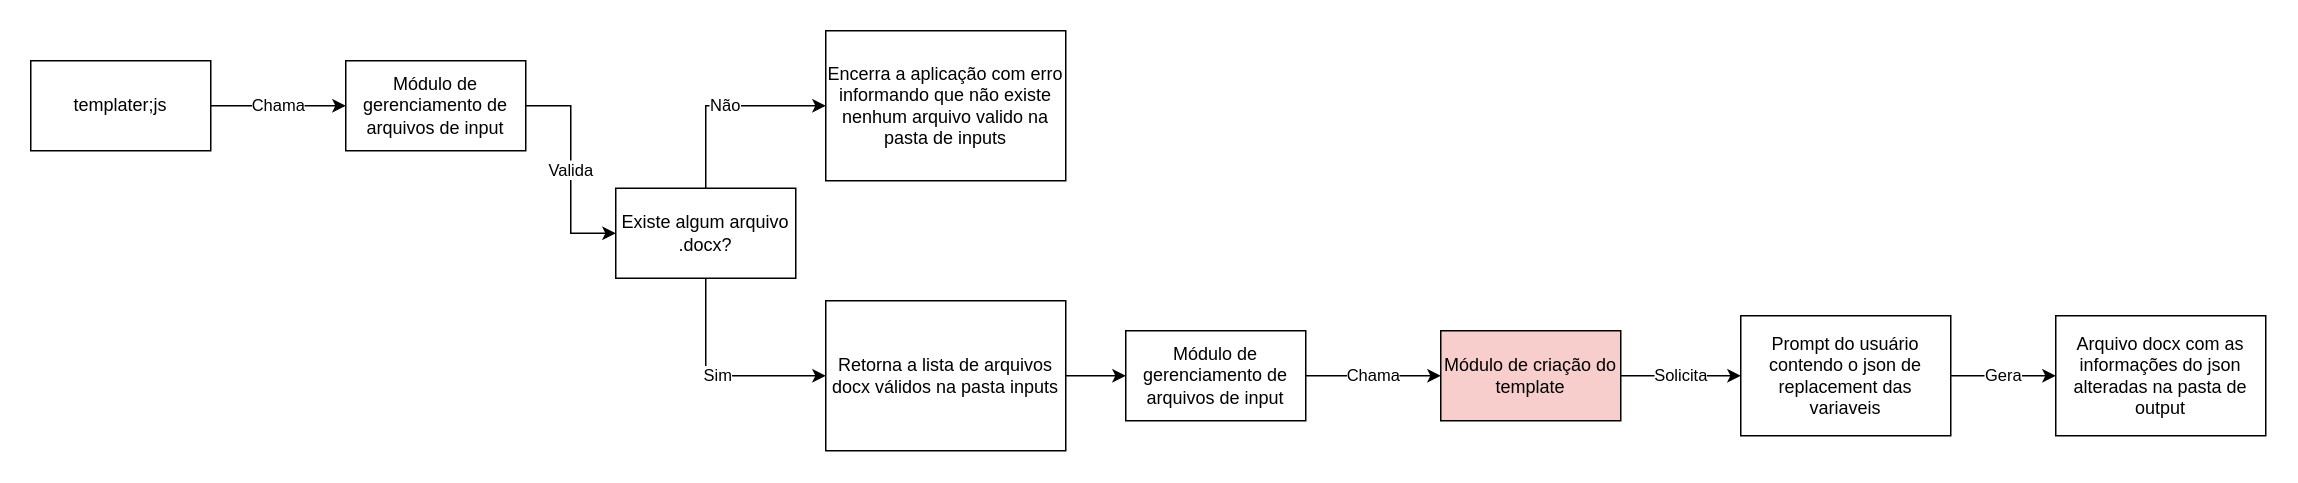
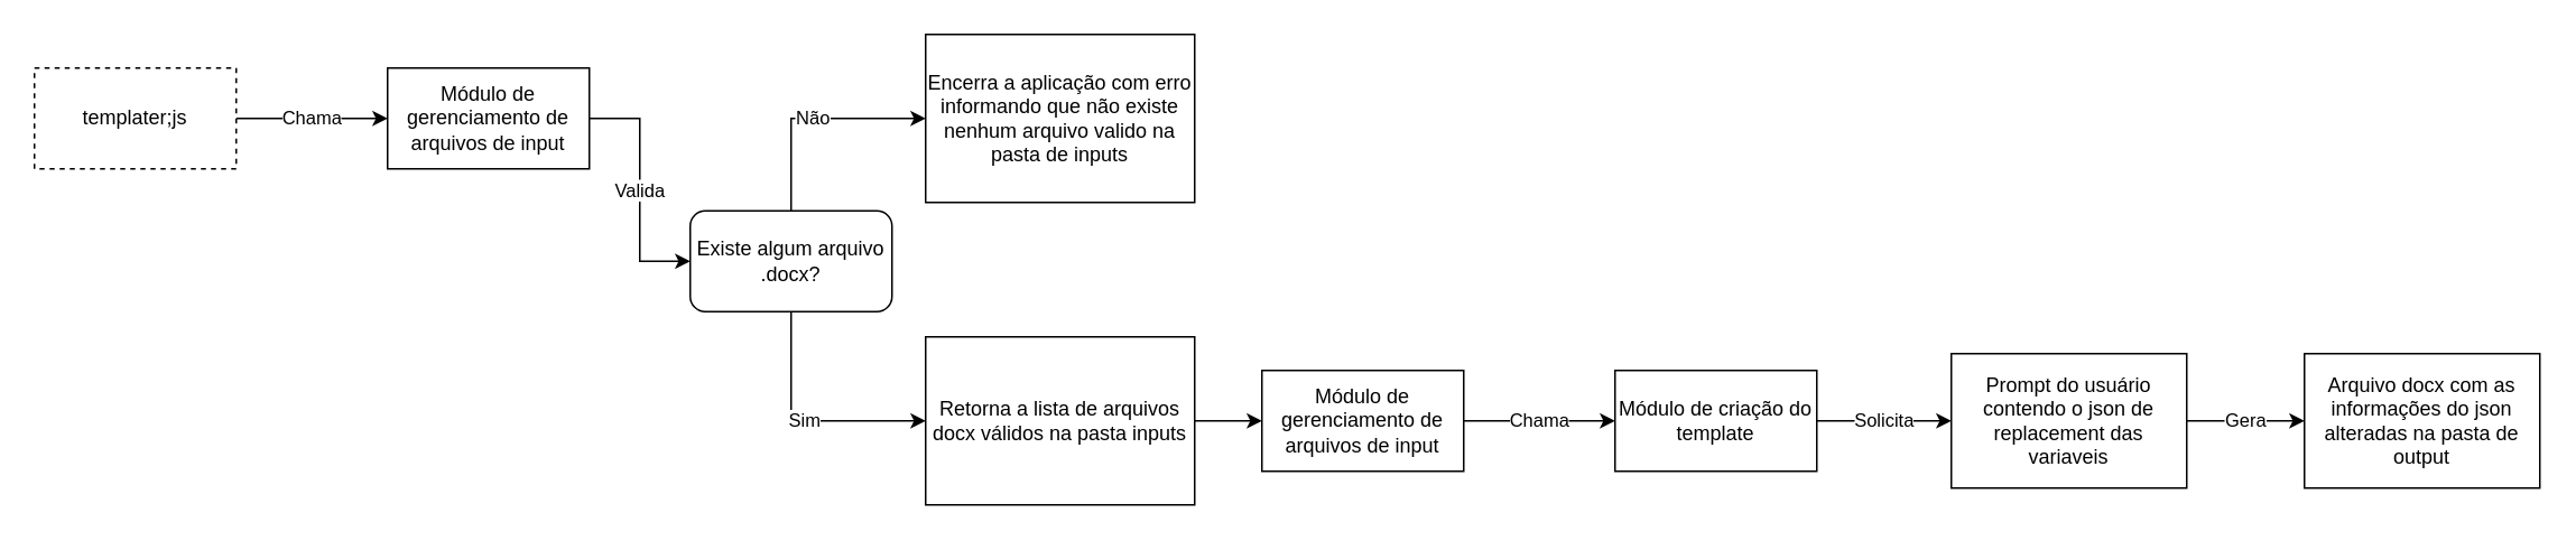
- <mxCell id="3" value="templater;js&lt;br&gt;" style="rounded=0;whiteSpace=wrap;html=1;" vertex="1" parent="1"><mxGeometry x="20" y="40" width="120" height="60" as="geometry" /></mxCell>
+ <mxCell id="3" value="templater;js&lt;br&gt;" style="rounded=0;whiteSpace=wrap;html=1;dashed=1;" vertex="1" parent="1"><mxGeometry x="20" y="40" width="120" height="60" as="geometry" /></mxCell>
- <mxCell id="8" value="Existe algum arquivo .docx?" style="rounded=0;whiteSpace=wrap;html=1;" vertex="1" parent="1"><mxGeometry x="410" y="125" width="120" height="60" as="geometry" /></mxCell>
+ <mxCell id="8" value="Existe algum arquivo .docx?" style="whiteSpace=wrap;html=1;rounded=1;" vertex="1" parent="1"><mxGeometry x="410" y="125" width="120" height="60" as="geometry" /></mxCell>
- <mxCell id="15" value="Módulo de criação do template" style="rounded=0;whiteSpace=wrap;html=1;fillColor=#f8cecc;" vertex="1" parent="1"><mxGeometry x="960" y="220" width="120" height="60" as="geometry" /></mxCell>
+ <mxCell id="15" value="Módulo de criação do template" style="rounded=0;whiteSpace=wrap;html=1;" vertex="1" parent="1"><mxGeometry x="960" y="220" width="120" height="60" as="geometry" /></mxCell>
